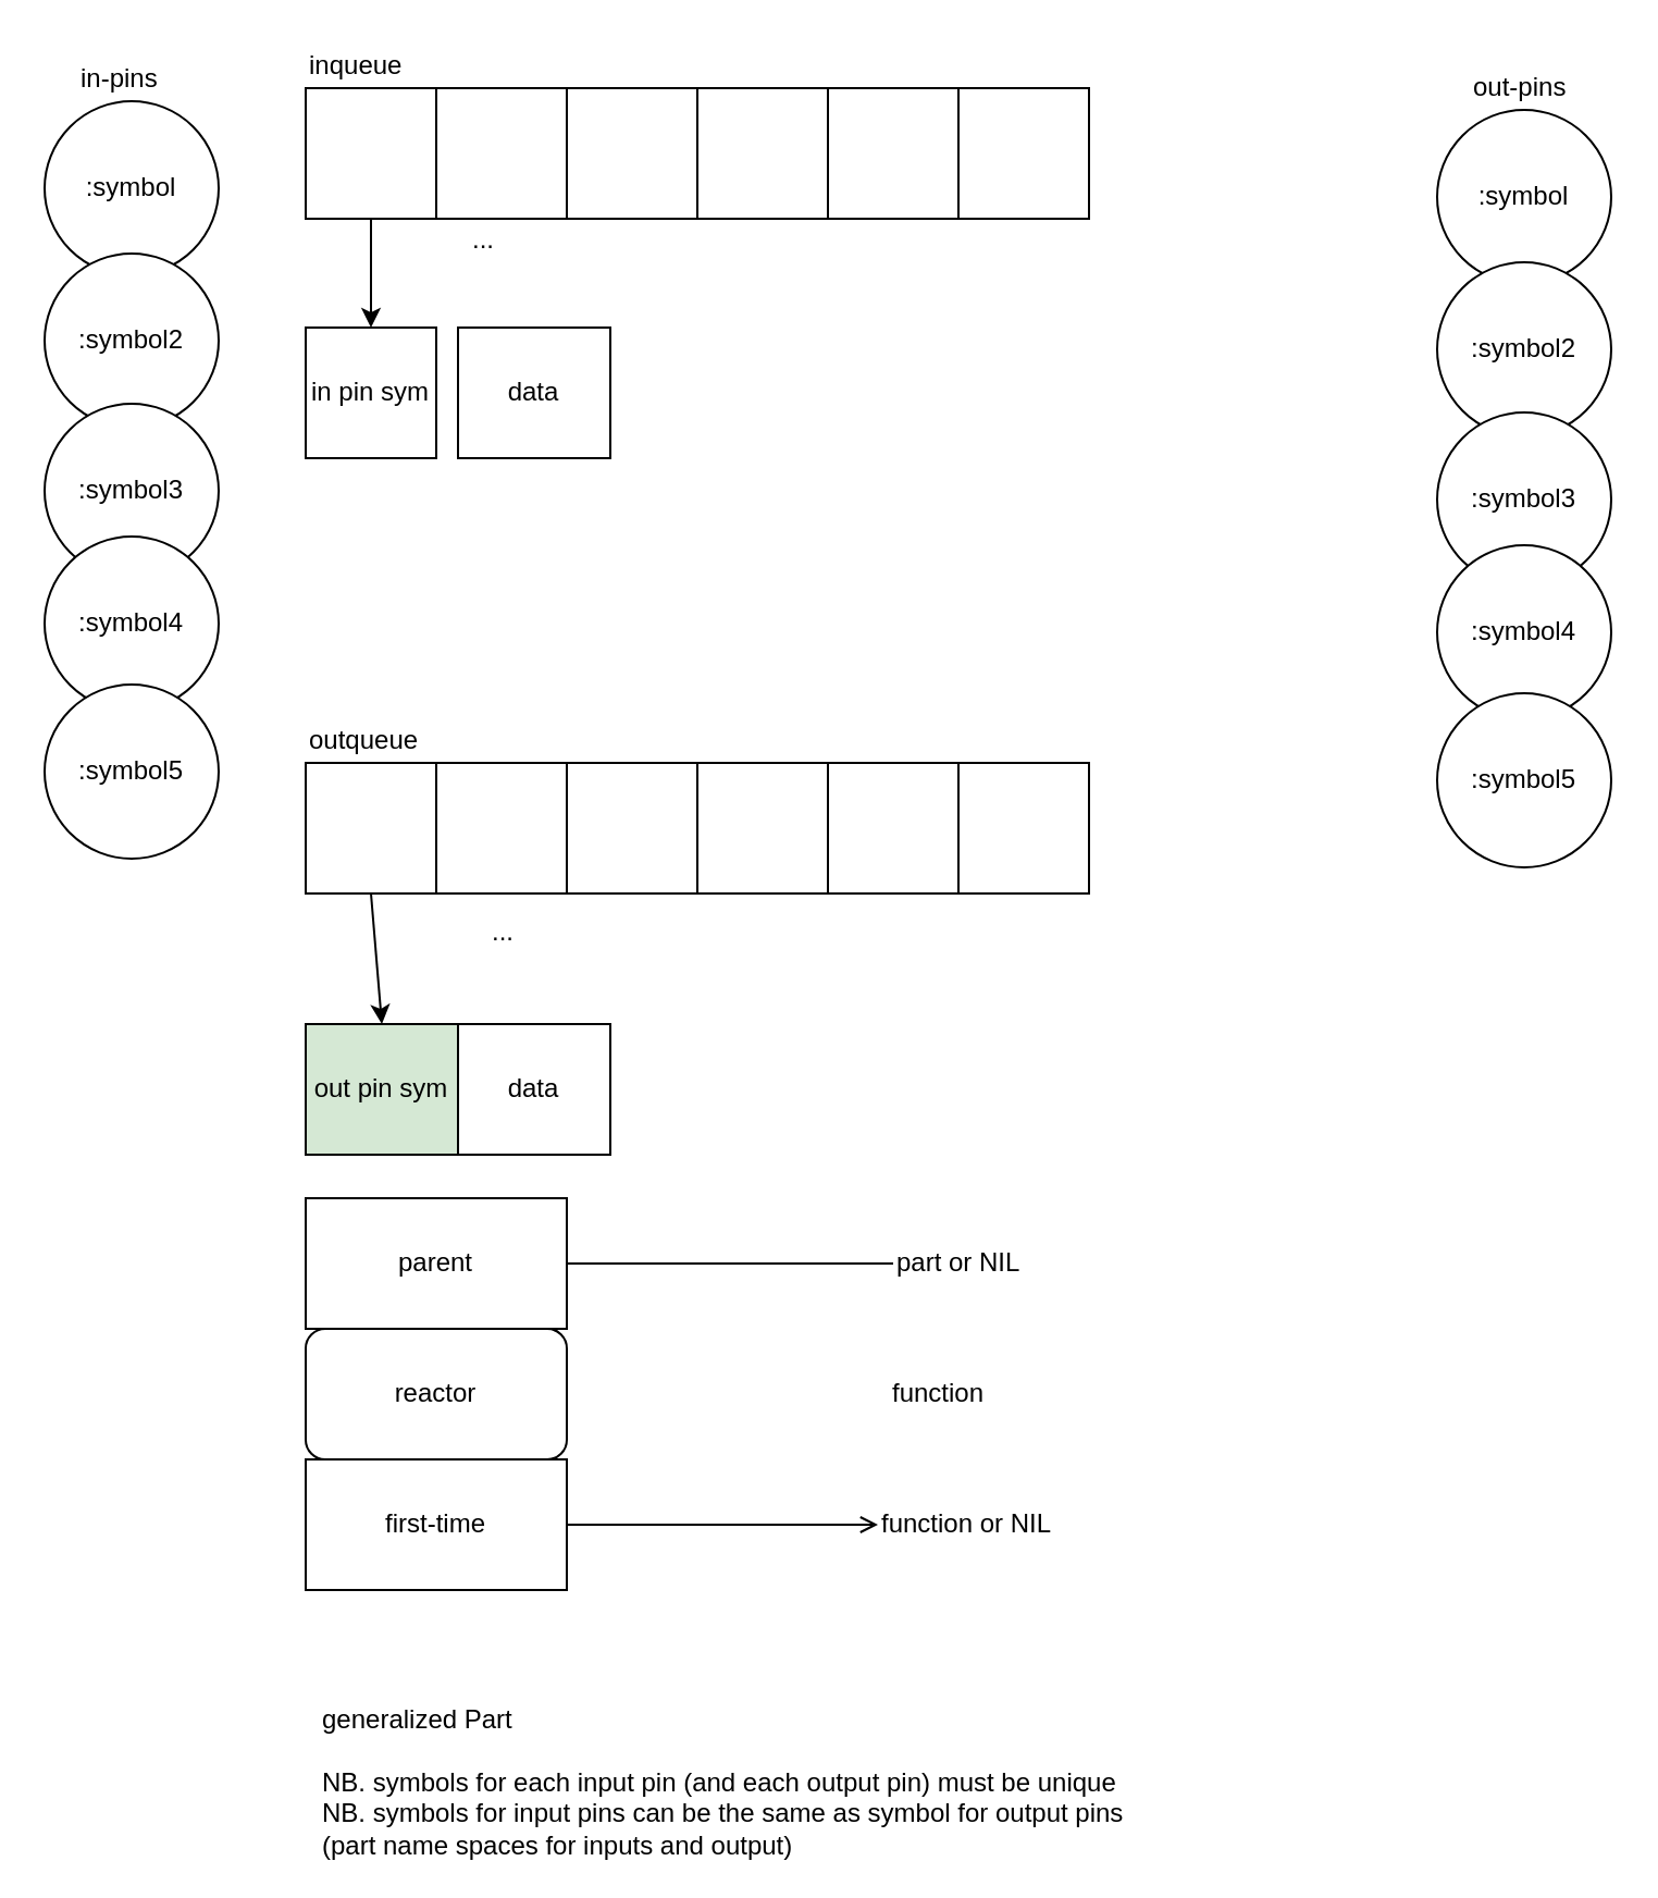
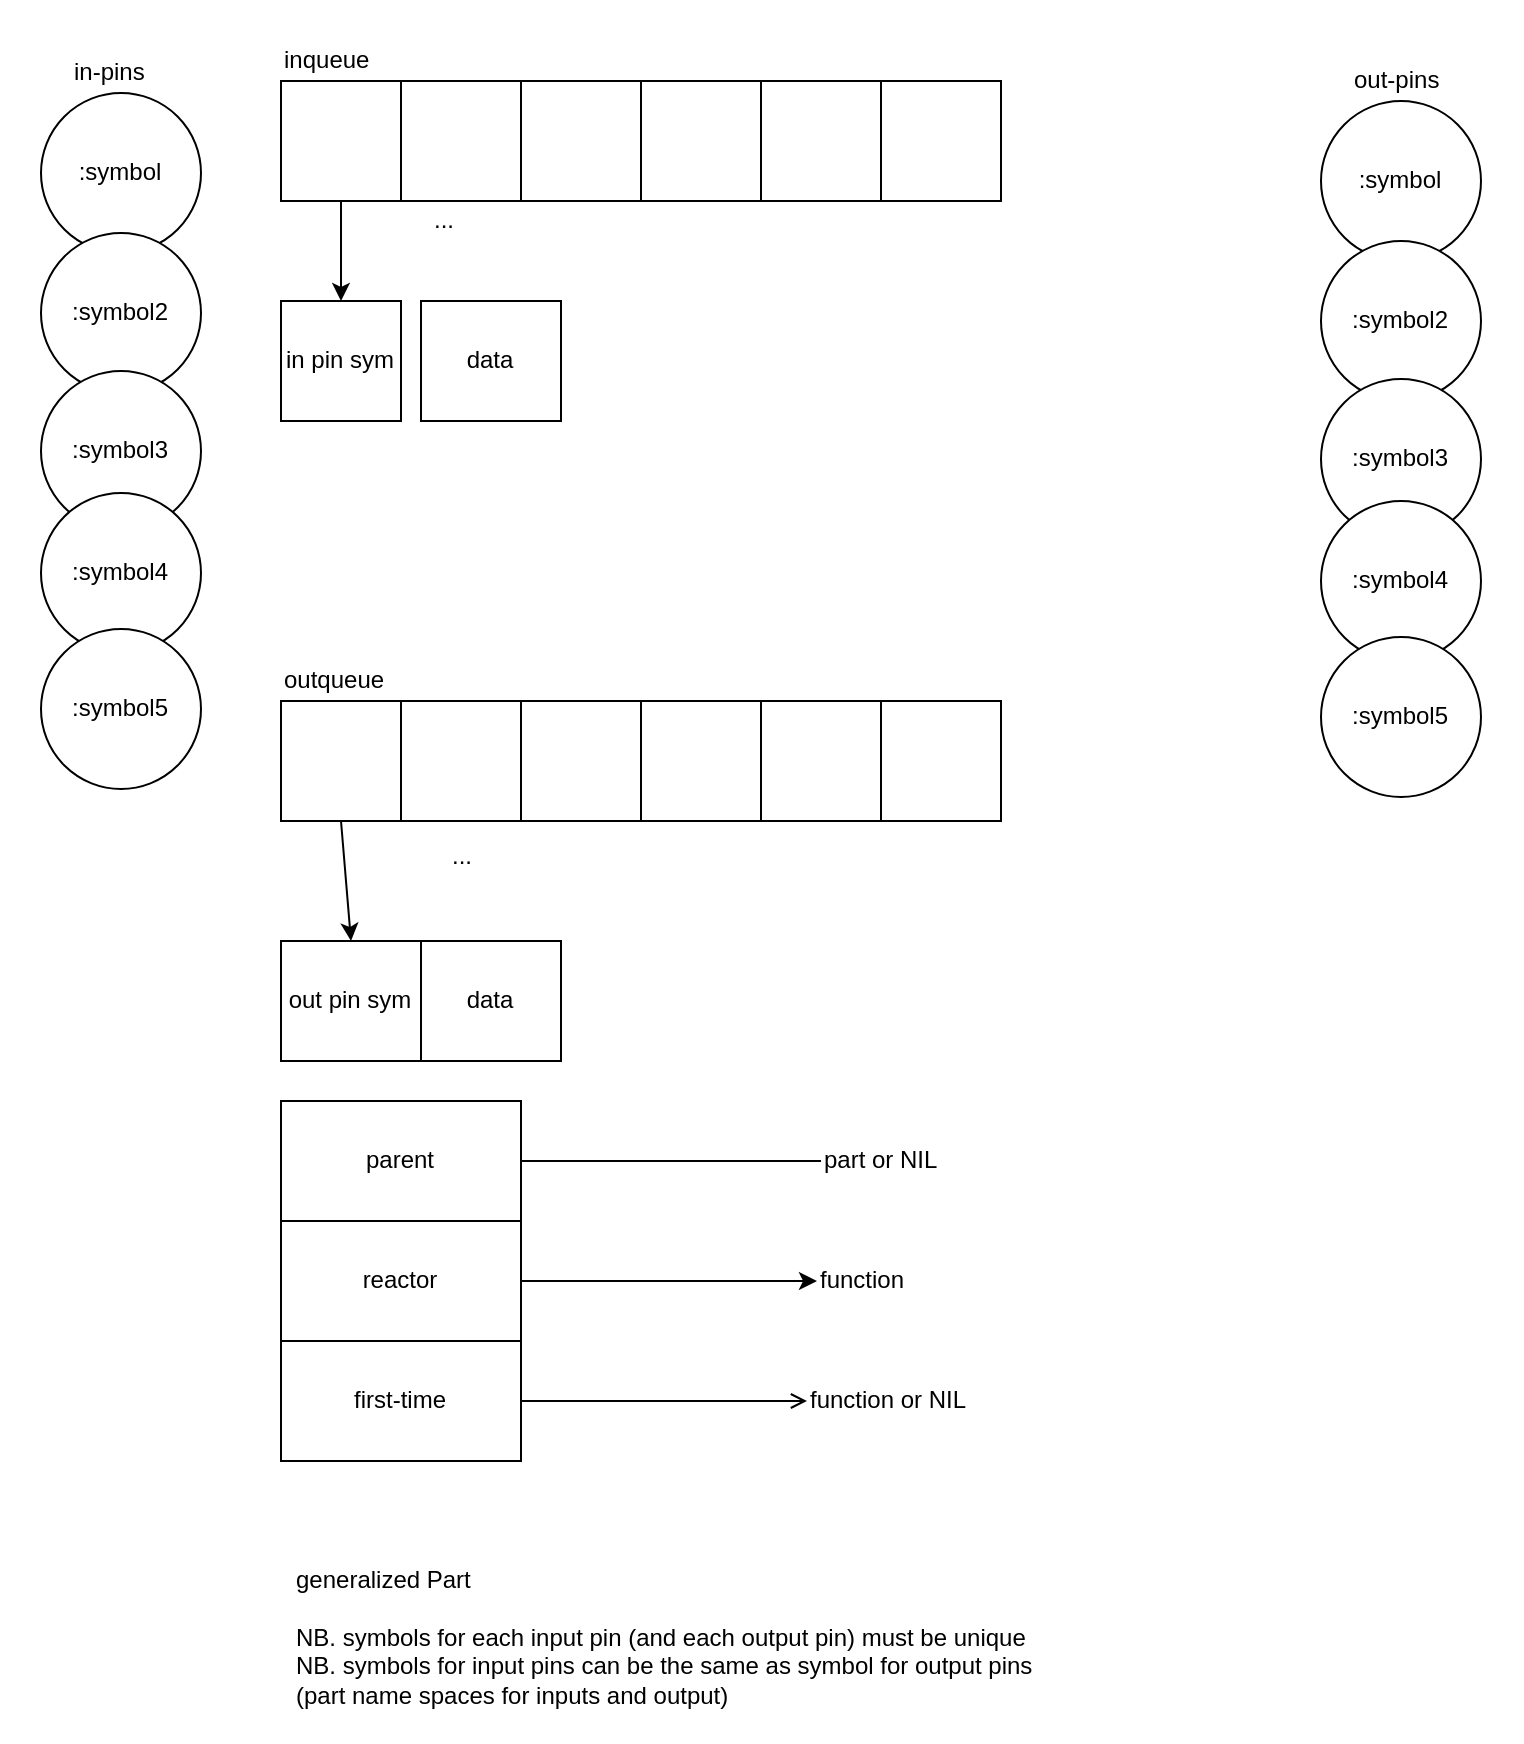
- <mxCell id="19" value="out pin sym" style="rounded=0;whiteSpace=wrap;html=1;align=center;fillColor=#d5e8d4;" vertex="1" parent="1"><mxGeometry x="140" y="470" width="70" height="60" as="geometry" /></mxCell>
+ <mxCell id="19" value="out pin sym" style="rounded=0;whiteSpace=wrap;html=1;align=center;" vertex="1" parent="1"><mxGeometry x="140" y="470" width="70" height="60" as="geometry" /></mxCell>
- <mxCell id="27" value="reactor" style="whiteSpace=wrap;html=1;align=center;rounded=1;" vertex="1" parent="1"><mxGeometry x="140" y="610" width="120" height="60" as="geometry" /></mxCell>
+ <mxCell id="27" value="reactor" style="rounded=0;whiteSpace=wrap;html=1;align=center;" vertex="1" parent="1"><mxGeometry x="140" y="610" width="120" height="60" as="geometry" /></mxCell>
+ <mxCell id="26" style="edgeStyle=orthogonalEdgeStyle;rounded=0;orthogonalLoop=1;jettySize=auto;html=1;exitX=1;exitY=0.5;exitDx=0;exitDy=0;" edge="1" parent="1" source="27" target="31"><mxGeometry relative="1" as="geometry" /></mxCell>
